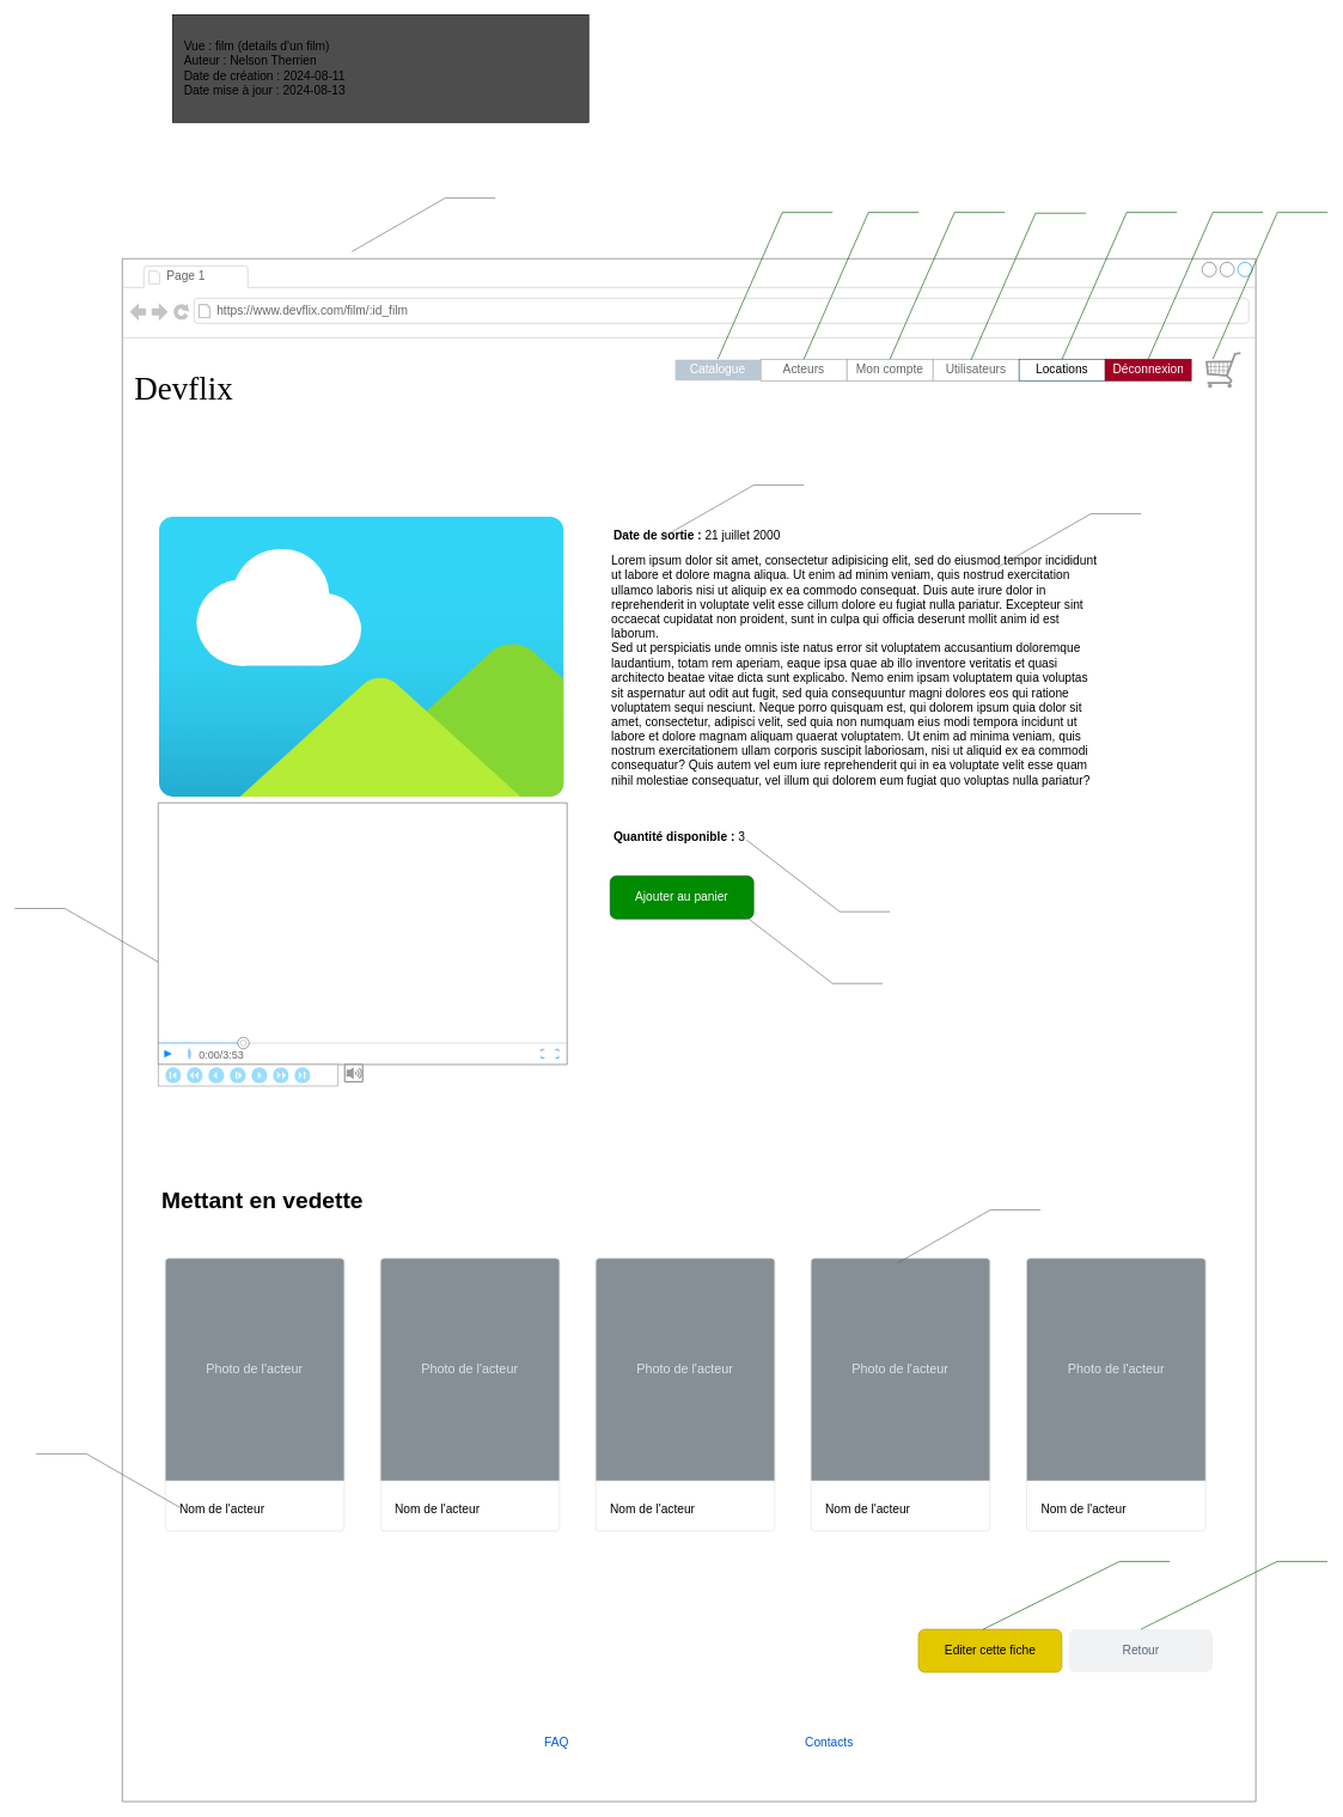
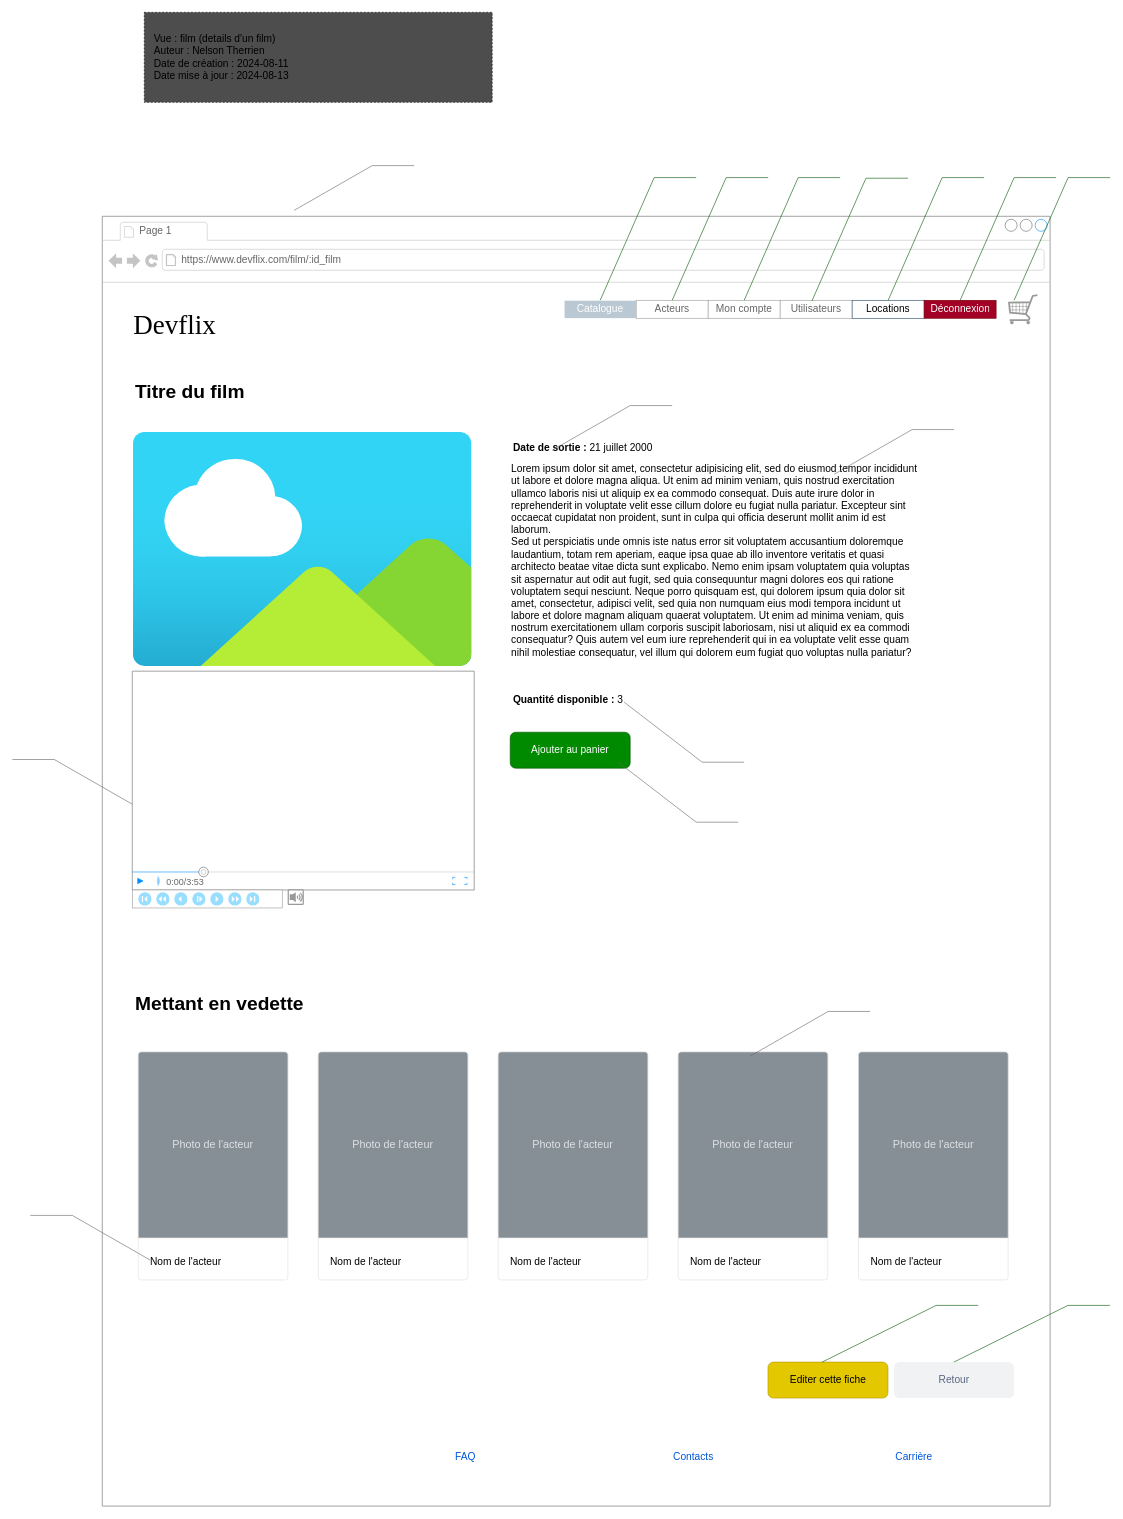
- <mxCell id="57" value="&lt;span style=&quot;font-size: 17px;&quot;&gt;&amp;nbsp; &amp;nbsp;Vue : film (details d'un film)&lt;/span&gt;&lt;br style=&quot;font-size: 17px;&quot;&gt;&lt;span style=&quot;font-size: 17px;&quot;&gt;&amp;nbsp; &amp;nbsp;Auteur : Nelson Therrien&lt;/span&gt;&lt;br style=&quot;font-size: 17px;&quot;&gt;&lt;span style=&quot;font-size: 17px;&quot;&gt;&amp;nbsp; &amp;nbsp;Date de création : 2024-08-11&lt;/span&gt;&lt;br style=&quot;font-size: 17px;&quot;&gt;&lt;span style=&quot;font-size: 17px;&quot;&gt;&amp;nbsp; &amp;nbsp;Date mise à jour : 2024-08-13&amp;nbsp; &amp;nbsp; &amp;nbsp; &amp;nbsp; &amp;nbsp; &amp;nbsp; &amp;nbsp; &amp;nbsp; &amp;nbsp; &amp;nbsp; &amp;nbsp; &amp;nbsp; &amp;nbsp; &amp;nbsp; &amp;nbsp; &amp;nbsp; &amp;nbsp; &amp;nbsp; &amp;nbsp; &amp;nbsp; &amp;nbsp; &amp;nbsp; &amp;nbsp; &amp;nbsp; &amp;nbsp; &amp;nbsp; &amp;nbsp; &amp;nbsp; &amp;nbsp; &amp;nbsp; &amp;nbsp; &amp;nbsp; &amp;nbsp; &amp;nbsp; &amp;nbsp;&lt;/span&gt;" style="rounded=0;whiteSpace=wrap;html=1;align=left;fillColor=#4D4D4D;strokeColor=#000000;" parent="1" vertex="1"><mxGeometry x="240" y="20" width="580" height="150" as="geometry" /></mxCell>
+ <mxCell id="57" value="&lt;span style=&quot;font-size: 17px;&quot;&gt;&amp;nbsp; &amp;nbsp;Vue : film (details d'un film)&lt;/span&gt;&lt;br style=&quot;font-size: 17px;&quot;&gt;&lt;span style=&quot;font-size: 17px;&quot;&gt;&amp;nbsp; &amp;nbsp;Auteur : Nelson Therrien&lt;/span&gt;&lt;br style=&quot;font-size: 17px;&quot;&gt;&lt;span style=&quot;font-size: 17px;&quot;&gt;&amp;nbsp; &amp;nbsp;Date de création : 2024-08-11&lt;/span&gt;&lt;br style=&quot;font-size: 17px;&quot;&gt;&lt;span style=&quot;font-size: 17px;&quot;&gt;&amp;nbsp; &amp;nbsp;Date mise à jour : 2024-08-13&amp;nbsp; &amp;nbsp; &amp;nbsp; &amp;nbsp; &amp;nbsp; &amp;nbsp; &amp;nbsp; &amp;nbsp; &amp;nbsp; &amp;nbsp; &amp;nbsp; &amp;nbsp; &amp;nbsp; &amp;nbsp; &amp;nbsp; &amp;nbsp; &amp;nbsp; &amp;nbsp; &amp;nbsp; &amp;nbsp; &amp;nbsp; &amp;nbsp; &amp;nbsp; &amp;nbsp; &amp;nbsp; &amp;nbsp; &amp;nbsp; &amp;nbsp; &amp;nbsp; &amp;nbsp; &amp;nbsp; &amp;nbsp; &amp;nbsp; &amp;nbsp; &amp;nbsp;&lt;/span&gt;" style="rounded=0;whiteSpace=wrap;html=1;align=left;fillColor=#4D4D4D;strokeColor=#000000;dashed=1;" parent="1" vertex="1"><mxGeometry x="240" y="20" width="580" height="150" as="geometry" /></mxCell>
- <mxCell id="27" value="Devflix" style="text;html=1;points=[];align=left;verticalAlign=top;spacingTop=-4;fontSize=45;fontFamily=Verdana;" parent="1" vertex="1"><mxGeometry x="185" y="512" width="340" height="50" as="geometry" /></mxCell>
+ <mxCell id="27" value="Devflix" style="text;html=1;points=[];align=left;verticalAlign=top;spacingTop=-4;fontSize=45;fontFamily=Verdana;" parent="1" vertex="1"><mxGeometry x="220" y="512" width="340" height="50" as="geometry" /></mxCell>
+ <mxCell id="28" value="&lt;span style=&quot;font-size: 32px;&quot;&gt;Titre du film&lt;/span&gt;" style="text;align=left;fontStyle=1;verticalAlign=middle;spacingLeft=3;spacingRight=3;strokeColor=none;rotatable=0;points=[[0,0.5],[1,0.5]];portConstraint=eastwest;html=1;fontSize=26;" parent="1" vertex="1"><mxGeometry x="220" y="640" width="230" height="26" as="geometry" /></mxCell>
+ <mxCell id="50" value="Carrière&amp;nbsp;" style="fillColor=none;strokeColor=none;html=1;fontColor=#0057D8;align=center;verticalAlign=middle;fontStyle=0;fontSize=17;fontFamily=Helvetica;" parent="1" vertex="1"><mxGeometry x="1399.69" y="2390" width="250" height="75" as="geometry" /></mxCell>
